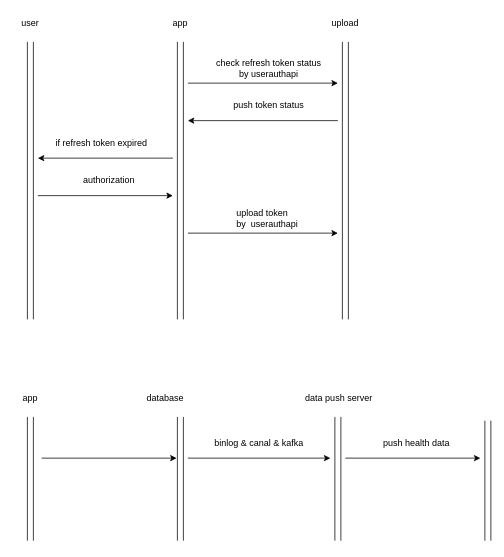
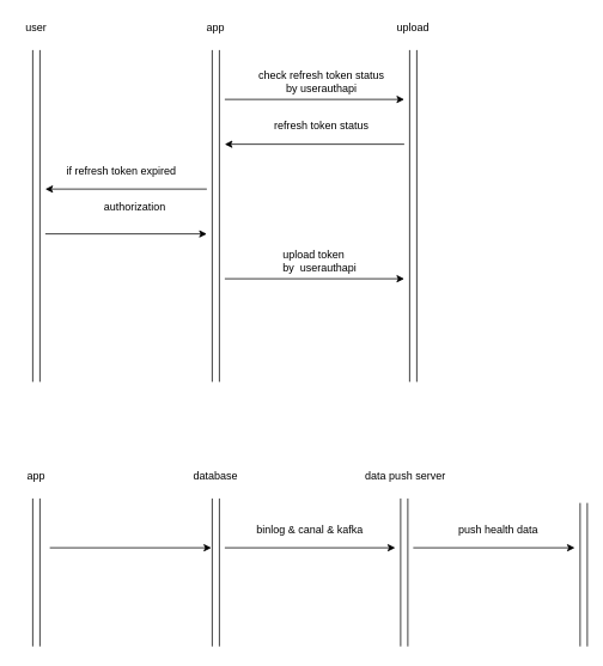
- <mxCell id="11" value="push token status" style="text;html=1;strokeColor=none;fillColor=none;align=center;verticalAlign=middle;whiteSpace=wrap;rounded=0;" vertex="1" parent="1"><mxGeometry x="293" y="130" width="130" height="20" as="geometry" /></mxCell>
+ <mxCell id="11" value="refresh token status" style="text;html=1;strokeColor=none;fillColor=none;align=center;verticalAlign=middle;whiteSpace=wrap;rounded=0;" vertex="1" parent="1"><mxGeometry x="293" y="130" width="130" height="20" as="geometry" /></mxCell>
- <mxCell id="15" value="authorization" style="text;html=1;strokeColor=none;fillColor=none;align=center;verticalAlign=middle;whiteSpace=wrap;rounded=0;" vertex="1" parent="1"><mxGeometry x="80" y="230" width="130" height="20" as="geometry" /></mxCell>
+ <mxCell id="15" value="authorization" style="text;html=1;strokeColor=none;fillColor=none;align=center;verticalAlign=middle;whiteSpace=wrap;rounded=0;" vertex="1" parent="1"><mxGeometry x="85" y="220" width="130" height="20" as="geometry" /></mxCell>
- <mxCell id="22" value="database" style="text;html=1;strokeColor=none;fillColor=none;align=center;verticalAlign=middle;whiteSpace=wrap;rounded=0;" vertex="1" parent="1"><mxGeometry x="200" y="520" width="40" height="20" as="geometry" /></mxCell>
+ <mxCell id="22" value="database" style="text;html=1;strokeColor=none;fillColor=none;align=center;verticalAlign=middle;whiteSpace=wrap;rounded=0;" vertex="1" parent="1"><mxGeometry x="220" y="520" width="40" height="20" as="geometry" /></mxCell>
